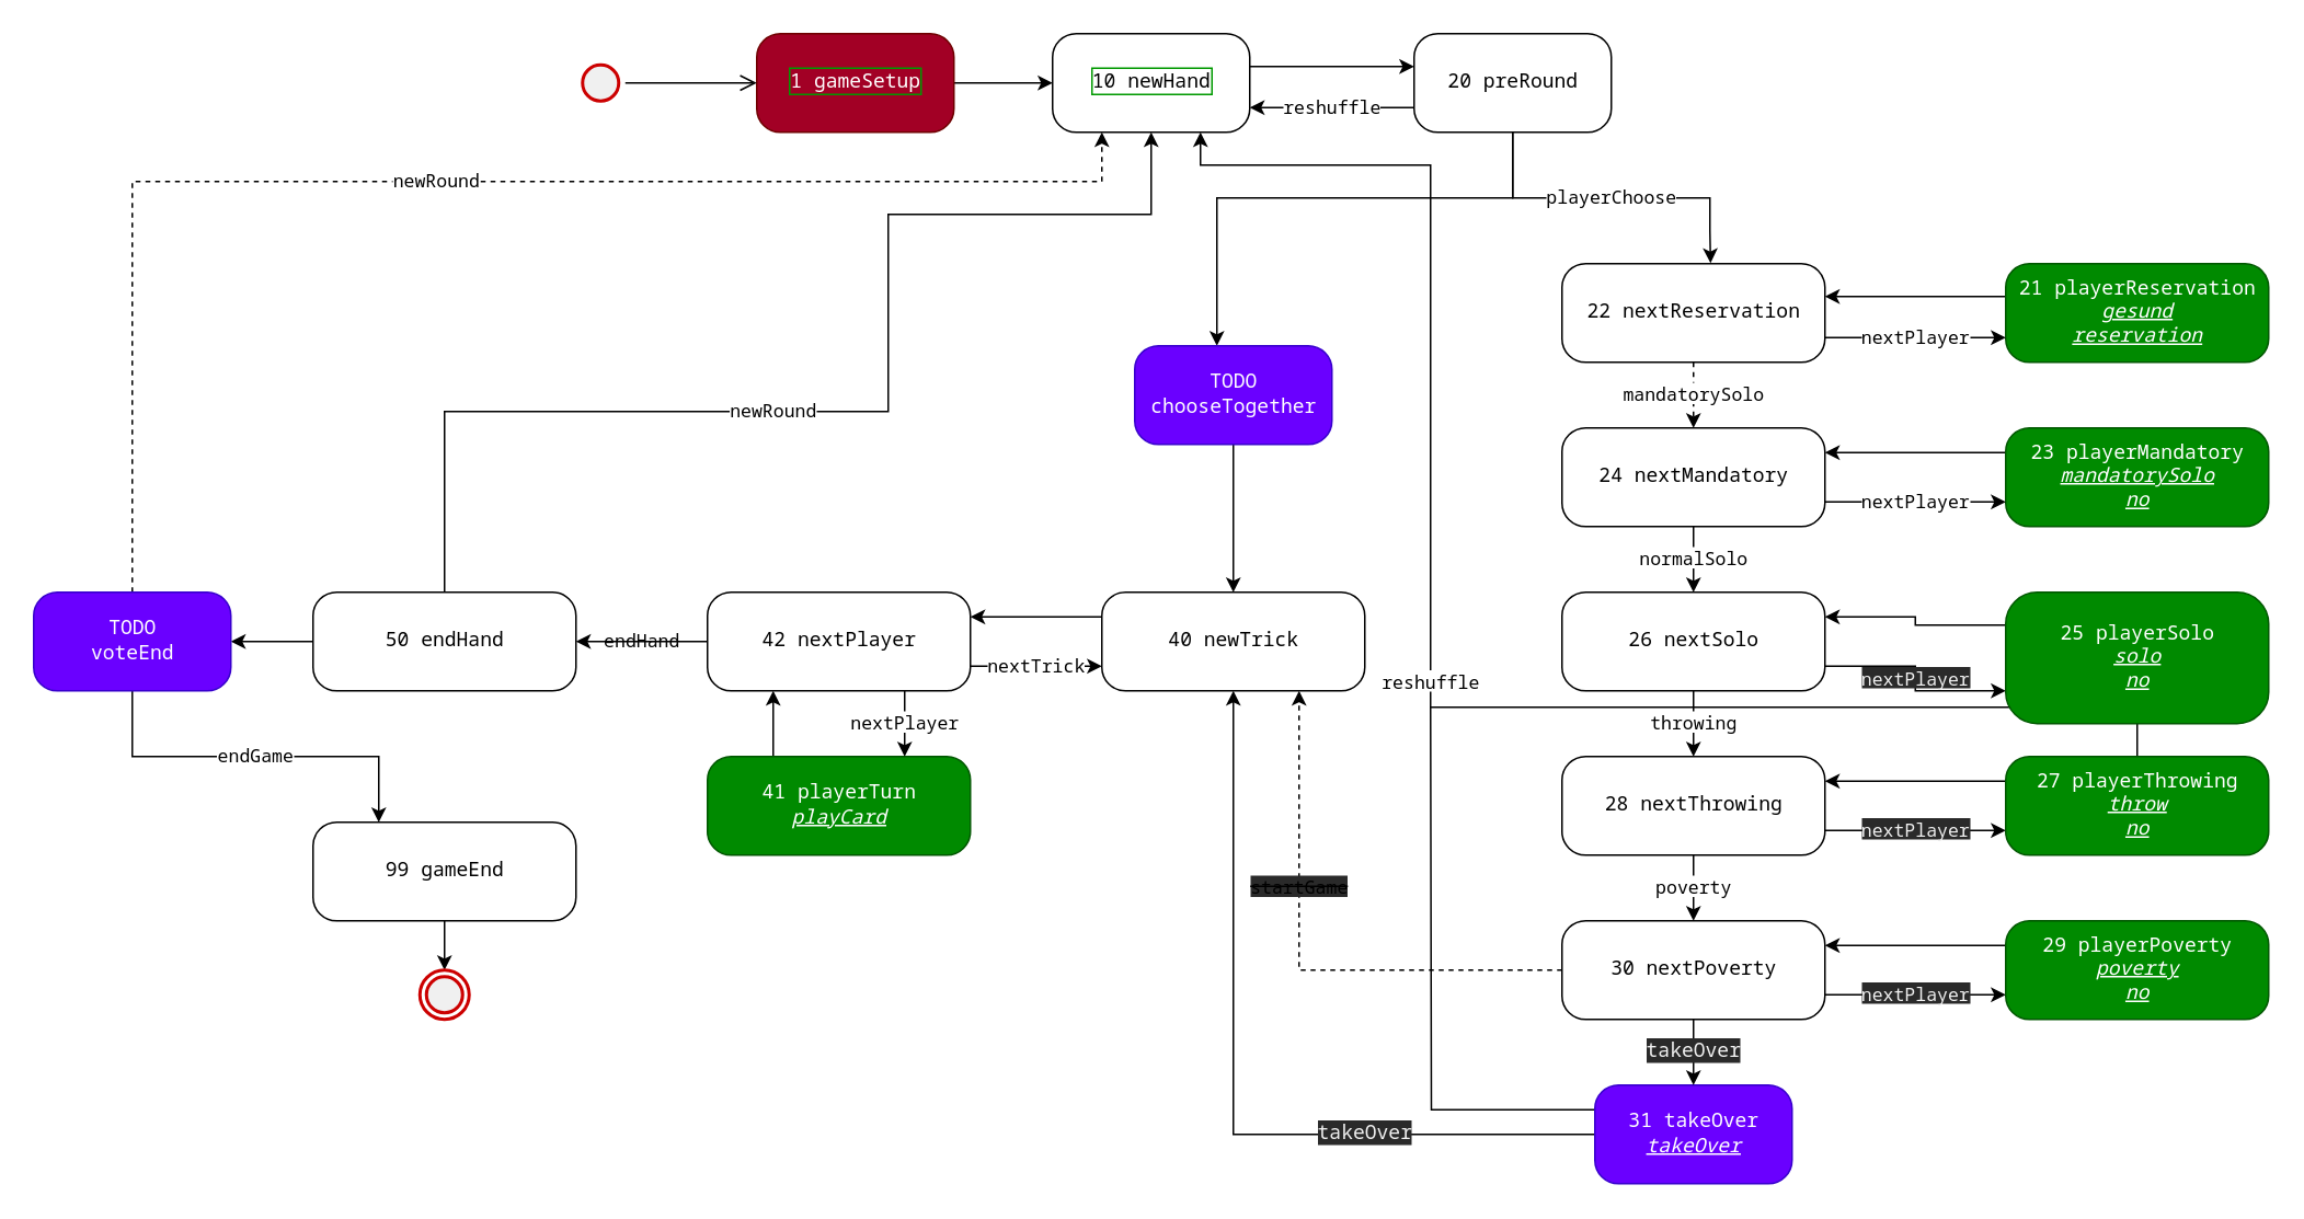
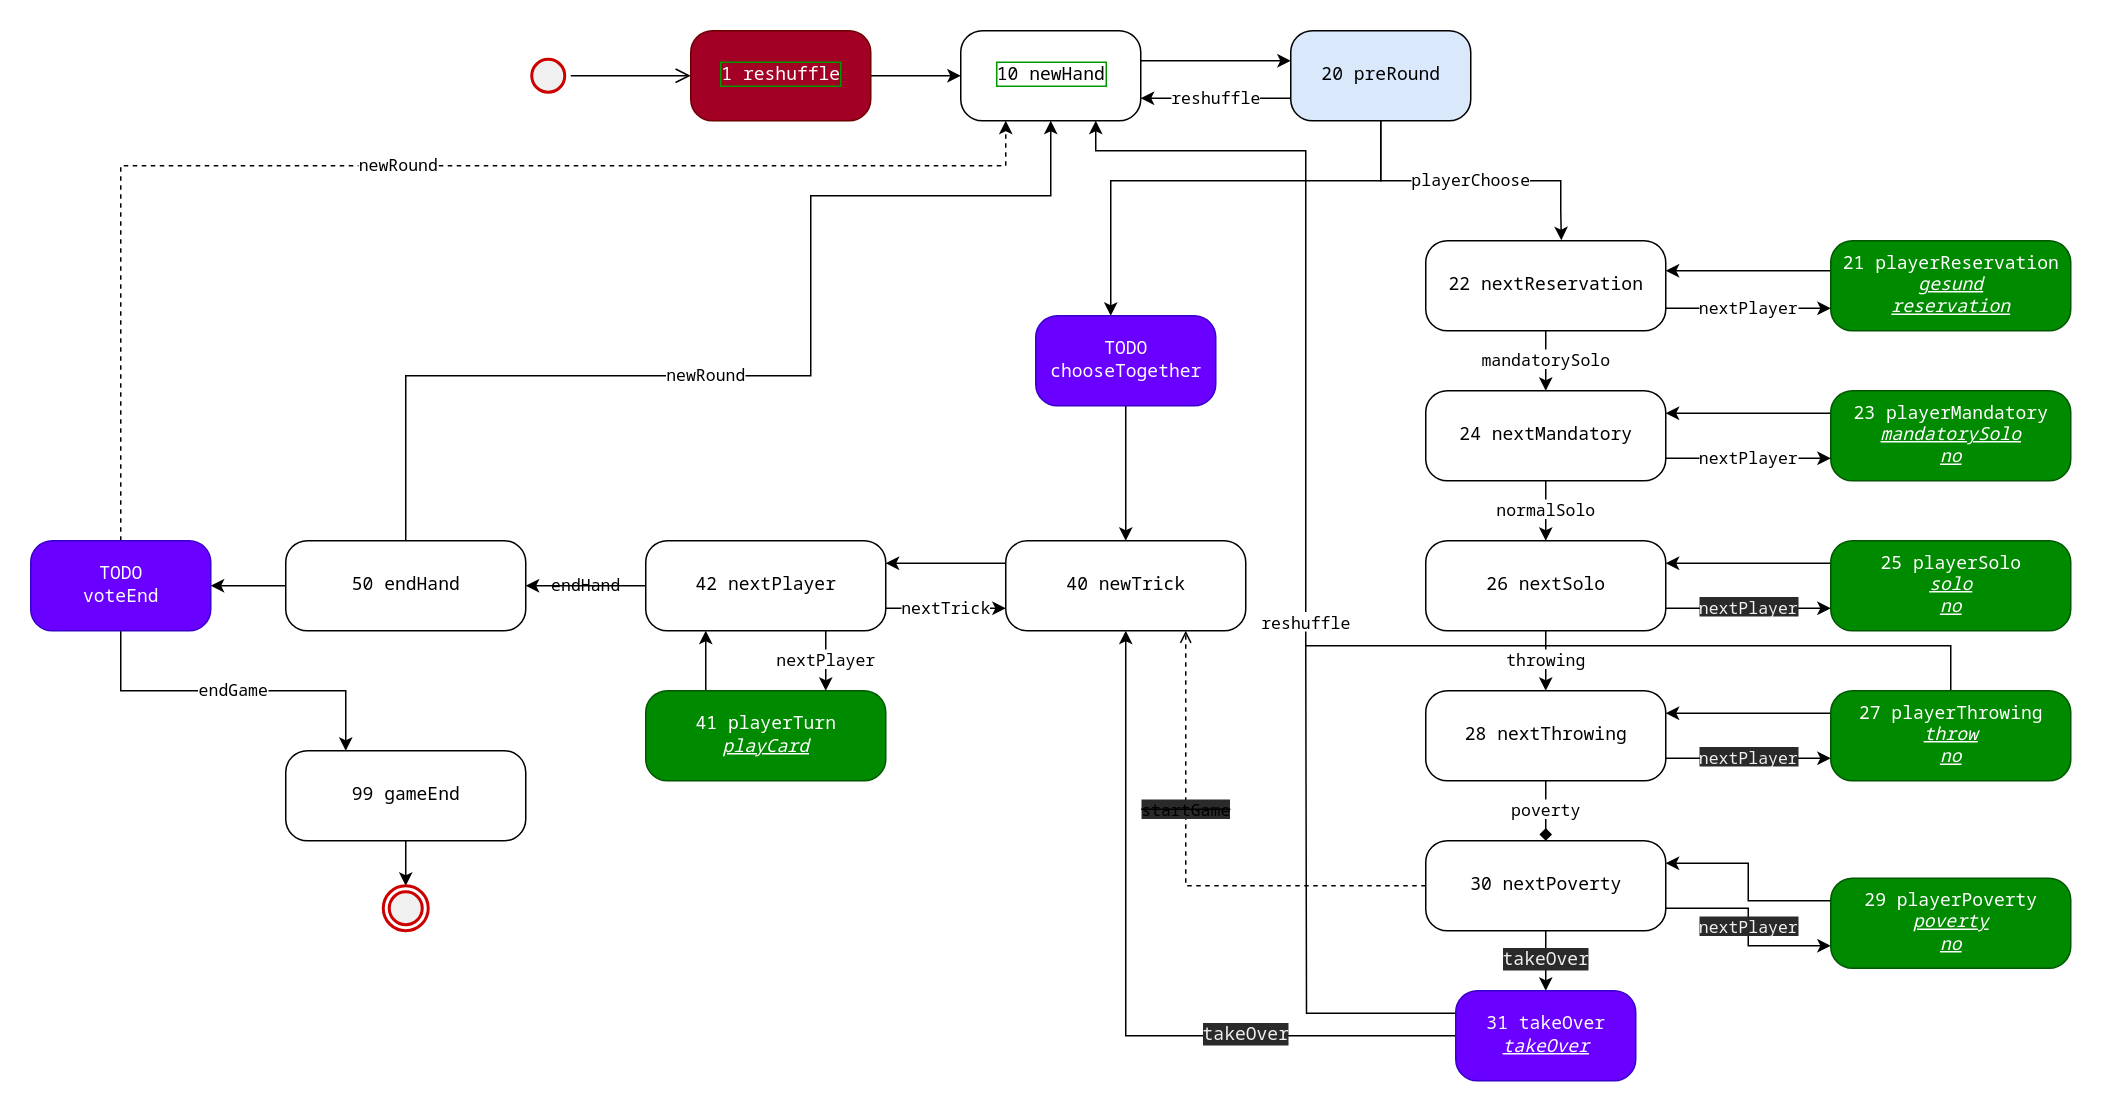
- <mxCell id="4" value="1 gameSetup" style="rounded=1;html=1;arcSize=24;shadow=0;comic=0;labelBackgroundColor=none;fontFamily=Noto Sans Mono;fontSize=12;align=center;fontSource=https%3A%2F%2Ffonts.googleapis.com%2Fcss%3Ffamily%3DNoto%2BSans%2BMono;verticalAlign=middle;spacing=2;spacingTop=-3;fillColor=#a20025;strokeColor=#6F0000;fontColor=#ffffff;sketch=0;glass=0;labelBorderColor=#009900;" parent="1" vertex="1"><mxGeometry x="460" y="20" width="120" height="60" as="geometry" /></mxCell>
+ <mxCell id="4" value="1 reshuffle" style="rounded=1;html=1;arcSize=24;shadow=0;comic=0;labelBackgroundColor=none;fontFamily=Noto Sans Mono;fontSize=12;align=center;fontSource=https%3A%2F%2Ffonts.googleapis.com%2Fcss%3Ffamily%3DNoto%2BSans%2BMono;verticalAlign=middle;spacing=2;spacingTop=-3;fillColor=#a20025;strokeColor=#6F0000;fontColor=#ffffff;sketch=0;glass=0;labelBorderColor=#009900;" parent="1" vertex="1"><mxGeometry x="460" y="20" width="120" height="60" as="geometry" /></mxCell>
- <mxCell id="11" value="20 preRound" style="rounded=1;html=1;arcSize=24;shadow=0;comic=0;labelBackgroundColor=none;fontFamily=Noto Sans Mono;fontSize=12;align=center;fontSource=https%3A%2F%2Ffonts.googleapis.com%2Fcss%3Ffamily%3DNoto%2BSans%2BMono;verticalAlign=middle;spacing=2;spacingTop=-3;" parent="1" vertex="1"><mxGeometry x="860" y="20" width="120" height="60" as="geometry" /></mxCell>
+ <mxCell id="11" value="20 preRound" style="rounded=1;html=1;arcSize=24;shadow=0;comic=0;labelBackgroundColor=none;fontFamily=Noto Sans Mono;fontSize=12;align=center;fontSource=https%3A%2F%2Ffonts.googleapis.com%2Fcss%3Ffamily%3DNoto%2BSans%2BMono;verticalAlign=middle;spacing=2;spacingTop=-3;fillColor=#dae8fc;" parent="1" vertex="1"><mxGeometry x="860" y="20" width="120" height="60" as="geometry" /></mxCell>
- <mxCell id="17" value="mandatorySolo" style="edgeStyle=orthogonalEdgeStyle;rounded=0;orthogonalLoop=1;jettySize=auto;html=1;fontFamily=Noto Sans Mono;fontSource=https%3A%2F%2Ffonts.googleapis.com%2Fcss%3Ffamily%3DNoto%2BSans%2BMono;verticalAlign=middle;spacing=2;spacingTop=-3;dashed=1;" parent="1" source="18" target="20" edge="1"><mxGeometry relative="1" as="geometry"><Array as="points"><mxPoint x="1030" y="260" /><mxPoint x="1030" y="260" /></Array></mxGeometry></mxCell>
+ <mxCell id="17" value="mandatorySolo" style="edgeStyle=orthogonalEdgeStyle;rounded=0;orthogonalLoop=1;jettySize=auto;html=1;fontFamily=Noto Sans Mono;fontSource=https%3A%2F%2Ffonts.googleapis.com%2Fcss%3Ffamily%3DNoto%2BSans%2BMono;verticalAlign=middle;spacing=2;spacingTop=-3;" parent="1" source="18" target="20" edge="1"><mxGeometry relative="1" as="geometry"><Array as="points"><mxPoint x="1030" y="260" /><mxPoint x="1030" y="260" /></Array></mxGeometry></mxCell>
- <mxCell id="40" value="25 playerSolo&lt;br&gt;&lt;i&gt;&lt;u&gt;&lt;span&gt;solo&lt;/span&gt;&lt;br&gt;&lt;span&gt;no&lt;/span&gt;&lt;/u&gt;&lt;/i&gt;" style="rounded=1;html=1;arcSize=24;shadow=0;comic=0;labelBackgroundColor=none;fontFamily=Noto Sans Mono;fontSize=12;align=center;fontSource=https%3A%2F%2Ffonts.googleapis.com%2Fcss%3Ffamily%3DNoto%2BSans%2BMono;verticalAlign=middle;spacing=2;spacingTop=-3;fillColor=#008a00;strokeColor=#005700;fontColor=#ffffff;" parent="1" vertex="1"><mxGeometry x="1220" y="360" width="160" height="80" as="geometry" /></mxCell>
+ <mxCell id="40" value="25 playerSolo&lt;br&gt;&lt;i&gt;&lt;u&gt;&lt;span&gt;solo&lt;/span&gt;&lt;br&gt;&lt;span&gt;no&lt;/span&gt;&lt;/u&gt;&lt;/i&gt;" style="rounded=1;html=1;arcSize=24;shadow=0;comic=0;labelBackgroundColor=none;fontFamily=Noto Sans Mono;fontSize=12;align=center;fontSource=https%3A%2F%2Ffonts.googleapis.com%2Fcss%3Ffamily%3DNoto%2BSans%2BMono;verticalAlign=middle;spacing=2;spacingTop=-3;fillColor=#008a00;strokeColor=#005700;fontColor=#ffffff;" parent="1" vertex="1"><mxGeometry x="1220" y="360" width="160" height="60" as="geometry" /></mxCell>
- <mxCell id="32" value="&lt;strike&gt;startGame&lt;/strike&gt;" style="edgeStyle=orthogonalEdgeStyle;rounded=0;orthogonalLoop=1;jettySize=auto;html=1;entryX=0.75;entryY=1;entryDx=0;entryDy=0;endArrow=classic;endFill=1;fontFamily=Noto Sans Mono;fontSource=https%3A%2F%2Ffonts.googleapis.com%2Fcss%3Ffamily%3DNoto%2BSans%2BMono;dashed=1;spacingTop=-3;labelBackgroundColor=#2A2A2A;" parent="1" source="33" target="35" edge="1"><mxGeometry x="0.273" relative="1" as="geometry"><mxPoint as="offset" /><Array as="points"><mxPoint x="790" y="590" /></Array></mxGeometry></mxCell>
+ <mxCell id="32" value="&lt;strike&gt;startGame&lt;/strike&gt;" style="edgeStyle=orthogonalEdgeStyle;rounded=0;orthogonalLoop=1;jettySize=auto;html=1;entryX=0.75;entryY=1;entryDx=0;entryDy=0;endArrow=open;endFill=1;fontFamily=Noto Sans Mono;fontSource=https%3A%2F%2Ffonts.googleapis.com%2Fcss%3Ffamily%3DNoto%2BSans%2BMono;dashed=1;spacingTop=-3;labelBackgroundColor=#2A2A2A;" parent="1" source="33" target="35" edge="1"><mxGeometry x="0.273" relative="1" as="geometry"><mxPoint as="offset" /><Array as="points"><mxPoint x="790" y="590" /></Array></mxGeometry></mxCell>
- <mxCell id="25" value="poverty" style="edgeStyle=orthogonalEdgeStyle;rounded=0;orthogonalLoop=1;jettySize=auto;html=1;fontFamily=Noto Sans Mono;fontSource=https%3A%2F%2Ffonts.googleapis.com%2Fcss%3Ffamily%3DNoto%2BSans%2BMono;spacingTop=-3;" parent="1" source="27" target="33" edge="1"><mxGeometry relative="1" as="geometry" /></mxCell>
+ <mxCell id="25" value="poverty" style="edgeStyle=orthogonalEdgeStyle;rounded=0;orthogonalLoop=1;jettySize=auto;html=1;fontFamily=Noto Sans Mono;fontSource=https%3A%2F%2Ffonts.googleapis.com%2Fcss%3Ffamily%3DNoto%2BSans%2BMono;spacingTop=-3;endArrow=diamond;" parent="1" source="27" target="33" edge="1"><mxGeometry relative="1" as="geometry" /></mxCell>
- <mxCell id="44" value="29 playerPoverty&lt;br&gt;&lt;i&gt;&lt;u&gt;&lt;span&gt;poverty&lt;/span&gt;&lt;br&gt;&lt;span&gt;no&lt;/span&gt;&lt;/u&gt;&lt;/i&gt;" style="rounded=1;html=1;arcSize=24;shadow=0;comic=0;labelBackgroundColor=none;fontFamily=Noto Sans Mono;fontSize=12;align=center;fontSource=https%3A%2F%2Ffonts.googleapis.com%2Fcss%3Ffamily%3DNoto%2BSans%2BMono;verticalAlign=middle;spacing=2;spacingTop=-3;fillColor=#008a00;strokeColor=#005700;fontColor=#ffffff;" parent="1" vertex="1"><mxGeometry x="1220" y="560" width="160" height="60" as="geometry" /></mxCell>
+ <mxCell id="44" value="29 playerPoverty&lt;br&gt;&lt;i&gt;&lt;u&gt;&lt;span&gt;poverty&lt;/span&gt;&lt;br&gt;&lt;span&gt;no&lt;/span&gt;&lt;/u&gt;&lt;/i&gt;" style="rounded=1;html=1;arcSize=24;shadow=0;comic=0;labelBackgroundColor=none;fontFamily=Noto Sans Mono;fontSize=12;align=center;fontSource=https%3A%2F%2Ffonts.googleapis.com%2Fcss%3Ffamily%3DNoto%2BSans%2BMono;verticalAlign=middle;spacing=2;spacingTop=-3;fillColor=#008a00;strokeColor=#005700;fontColor=#ffffff;" parent="1" vertex="1"><mxGeometry x="1220" y="585" width="160" height="60" as="geometry" /></mxCell>
